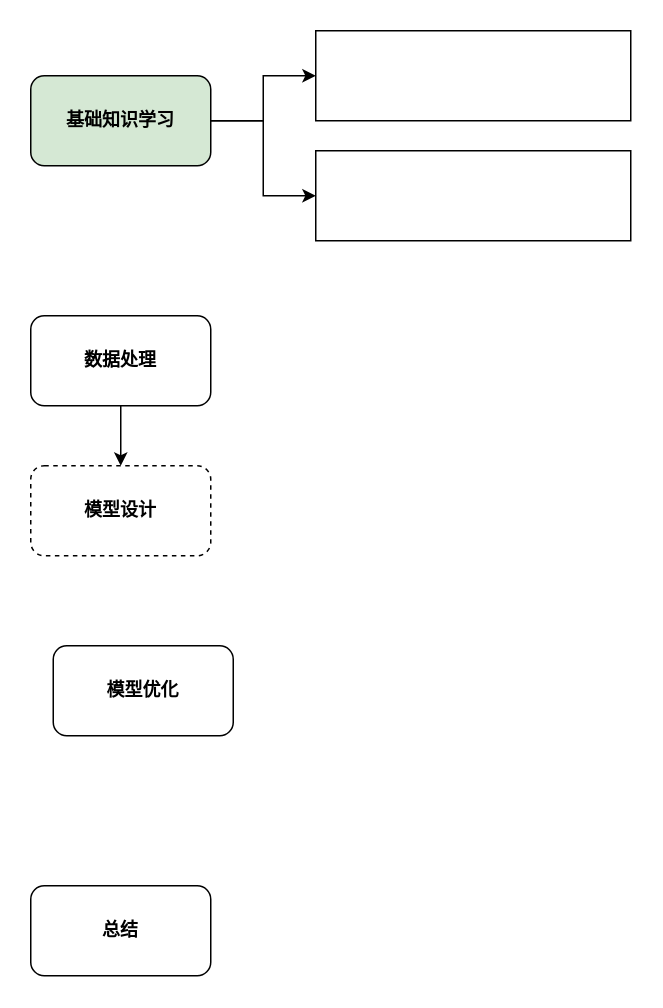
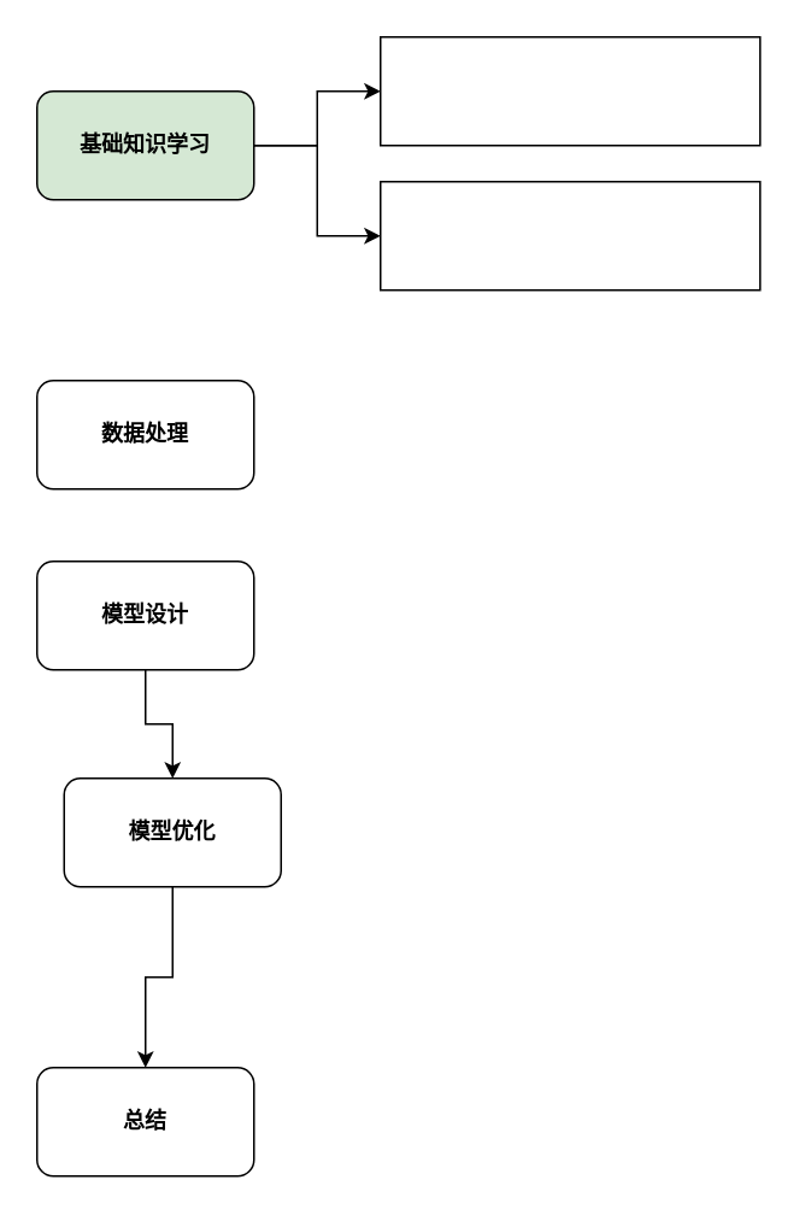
- <mxCell id="5" style="edgeStyle=orthogonalEdgeStyle;rounded=0;orthogonalLoop=1;jettySize=auto;html=1;" edge="1" parent="1" source="6" target="8"><mxGeometry relative="1" as="geometry" /></mxCell>
- <mxCell id="8" value="&lt;b&gt;模型设计&lt;/b&gt;" style="rounded=1;whiteSpace=wrap;html=1;dashed=1;" vertex="1" parent="1"><mxGeometry x="20" y="310" width="120" height="60" as="geometry" /></mxCell>
+ <mxCell id="8" value="&lt;b&gt;模型设计&lt;/b&gt;" style="rounded=1;whiteSpace=wrap;html=1;" vertex="1" parent="1"><mxGeometry x="20" y="310" width="120" height="60" as="geometry" /></mxCell>
+ <mxCell id="7" style="edgeStyle=orthogonalEdgeStyle;rounded=0;orthogonalLoop=1;jettySize=auto;html=1;" edge="1" parent="1" source="8" target="10"><mxGeometry relative="1" as="geometry" /></mxCell>
+ <mxCell id="9" style="edgeStyle=orthogonalEdgeStyle;rounded=0;orthogonalLoop=1;jettySize=auto;html=1;" edge="1" parent="1" source="10" target="11"><mxGeometry relative="1" as="geometry" /></mxCell>
